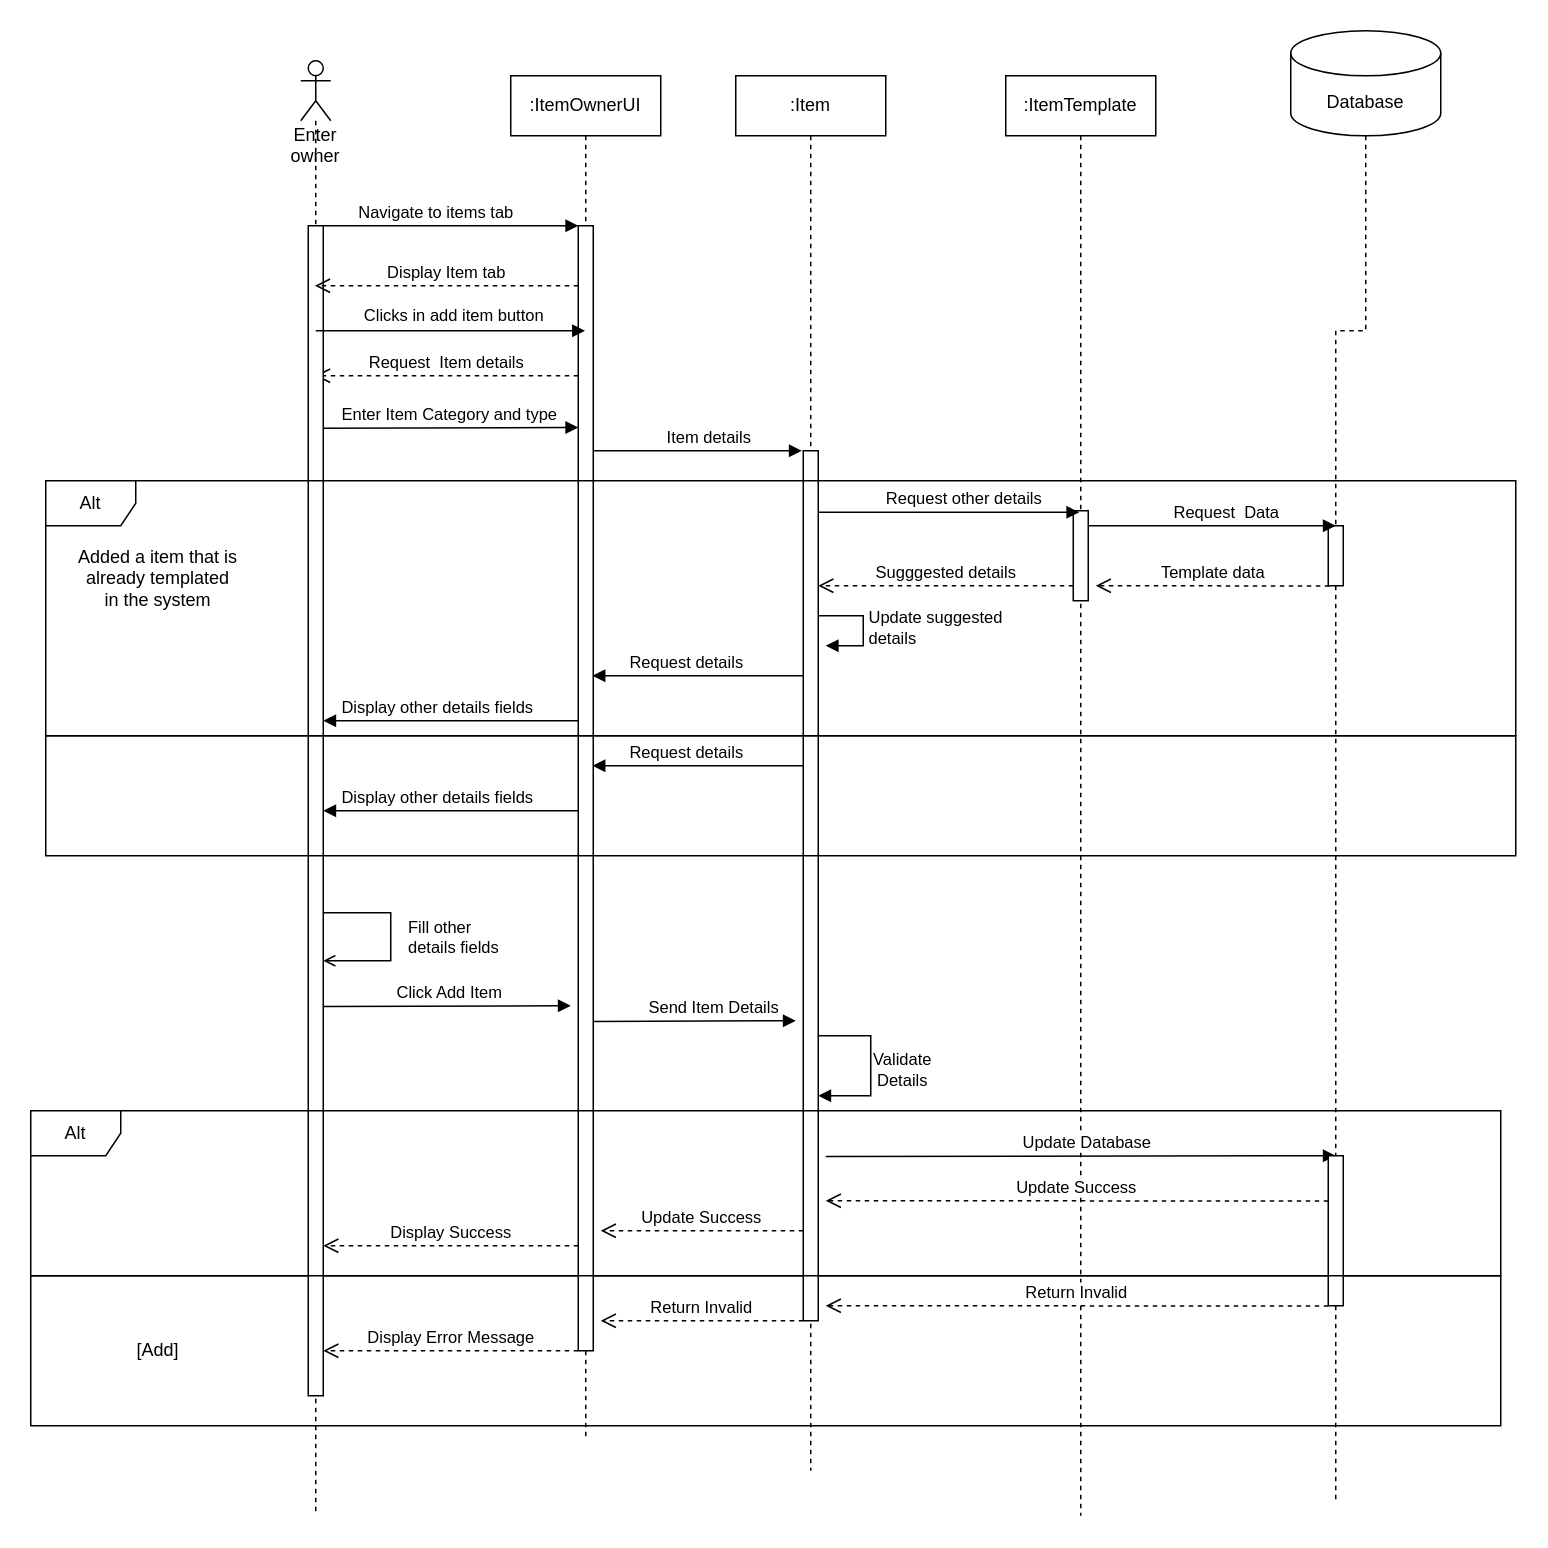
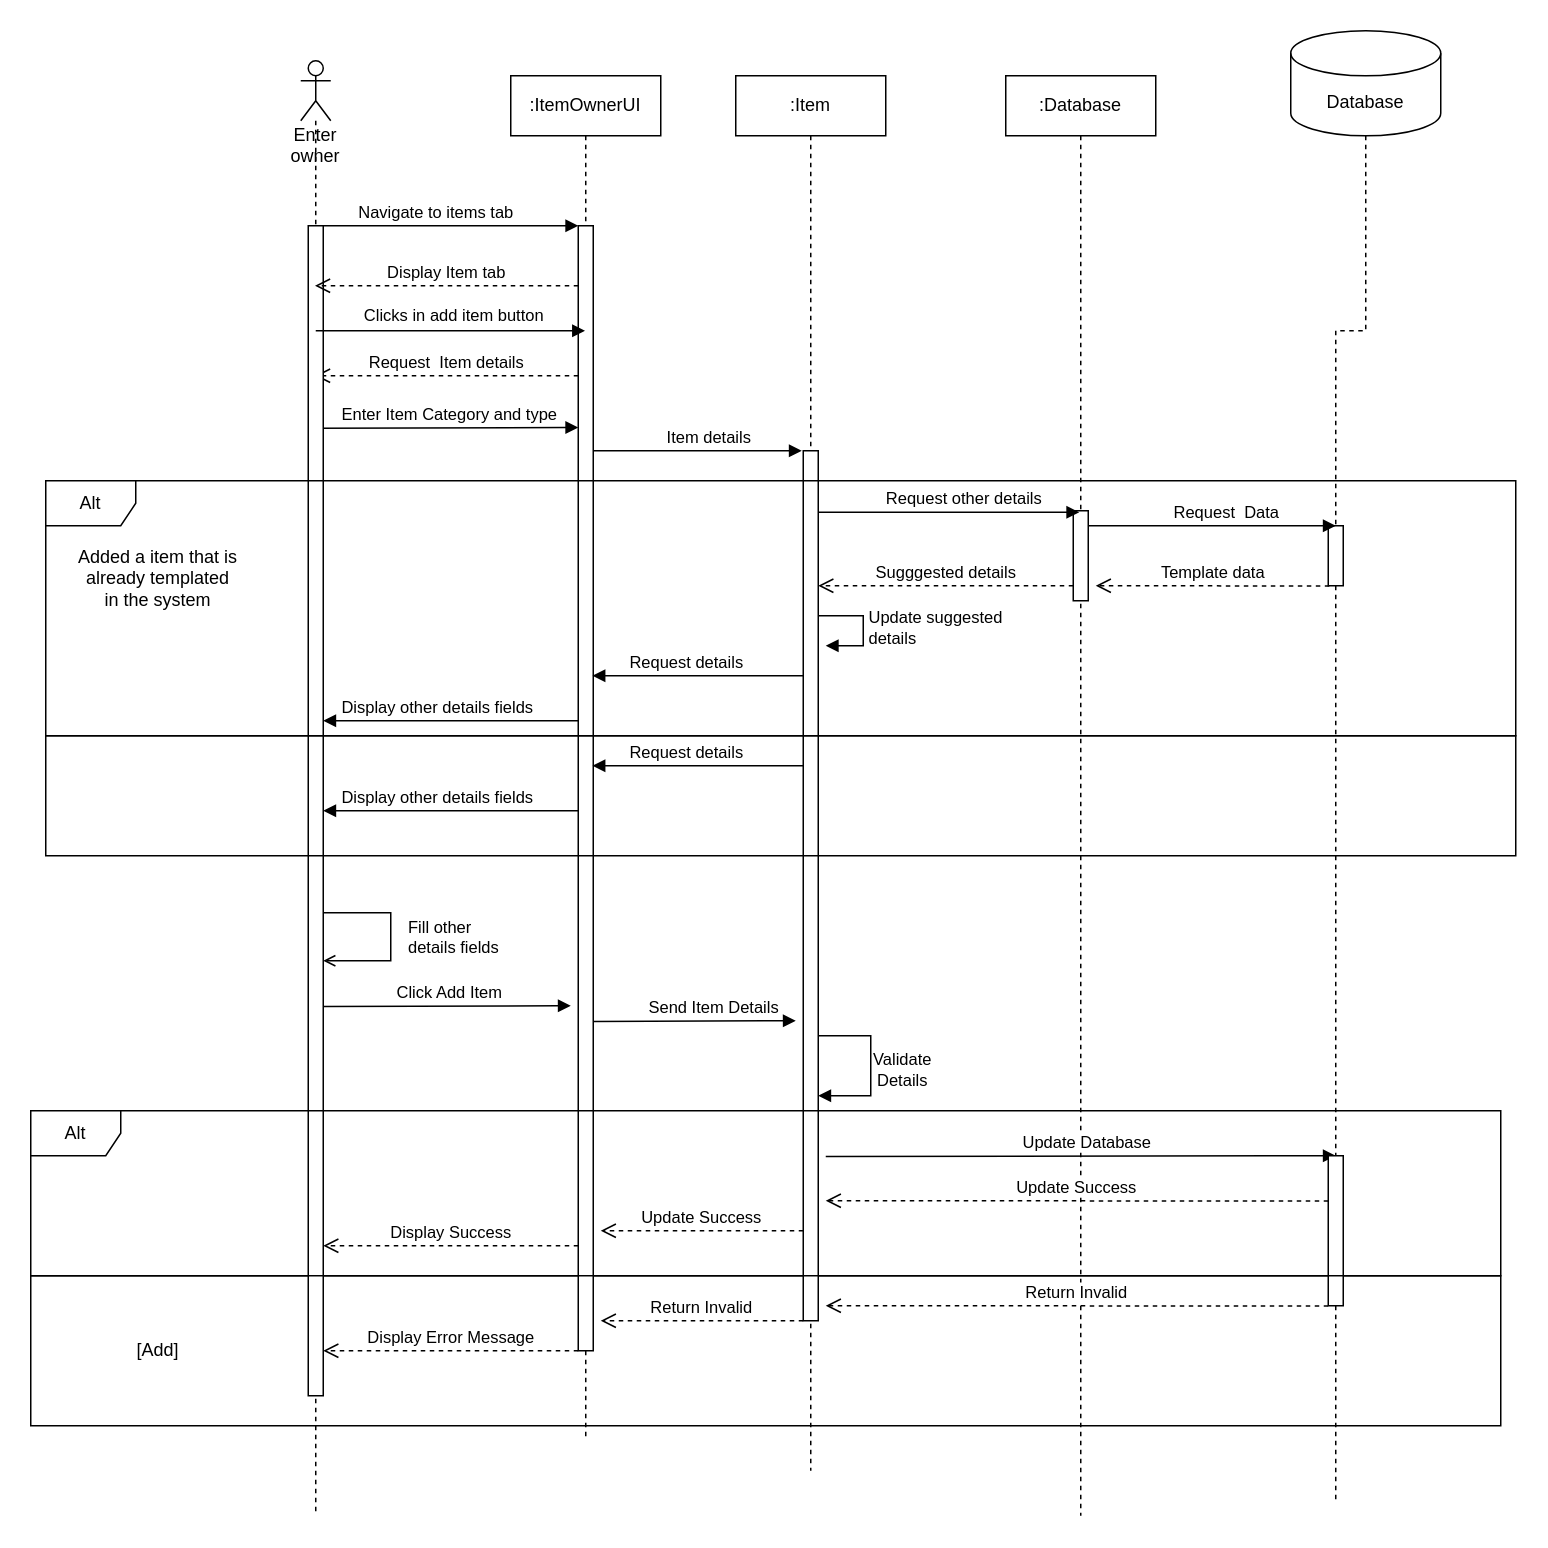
- <mxCell id="23" value=":ItemTemplate" style="shape=umlLifeline;perimeter=lifelinePerimeter;whiteSpace=wrap;html=1;container=1;collapsible=0;recursiveResize=0;outlineConnect=0;" parent="1" vertex="1"><mxGeometry x="670" y="50" width="100" height="960" as="geometry" /></mxCell>
+ <mxCell id="23" value=":Database" style="shape=umlLifeline;perimeter=lifelinePerimeter;whiteSpace=wrap;html=1;container=1;collapsible=0;recursiveResize=0;outlineConnect=0;" parent="1" vertex="1"><mxGeometry x="670" y="50" width="100" height="960" as="geometry" /></mxCell>
